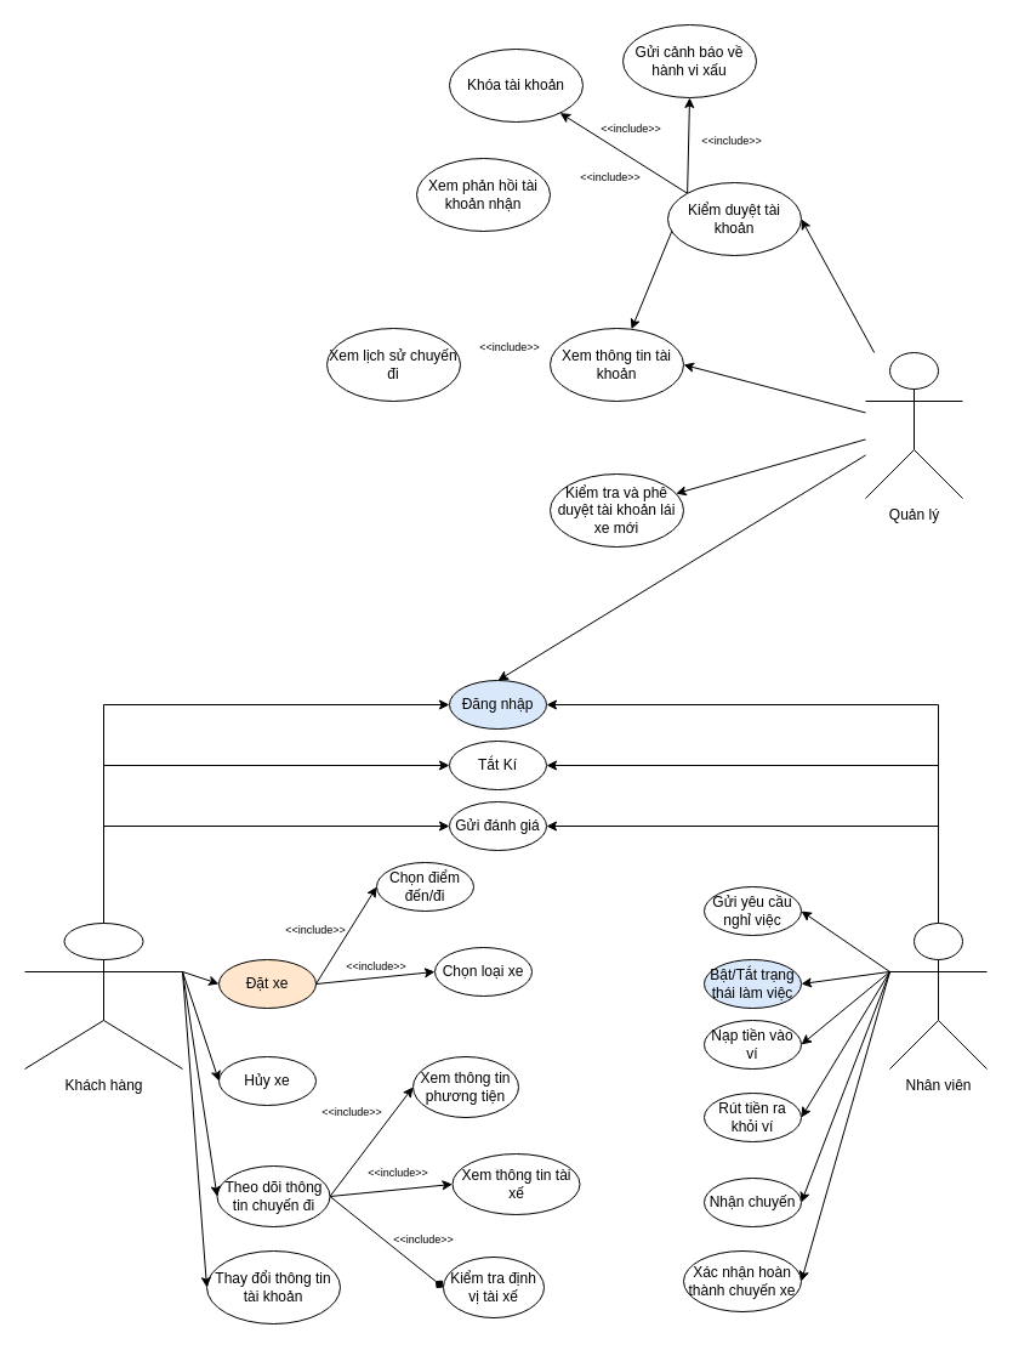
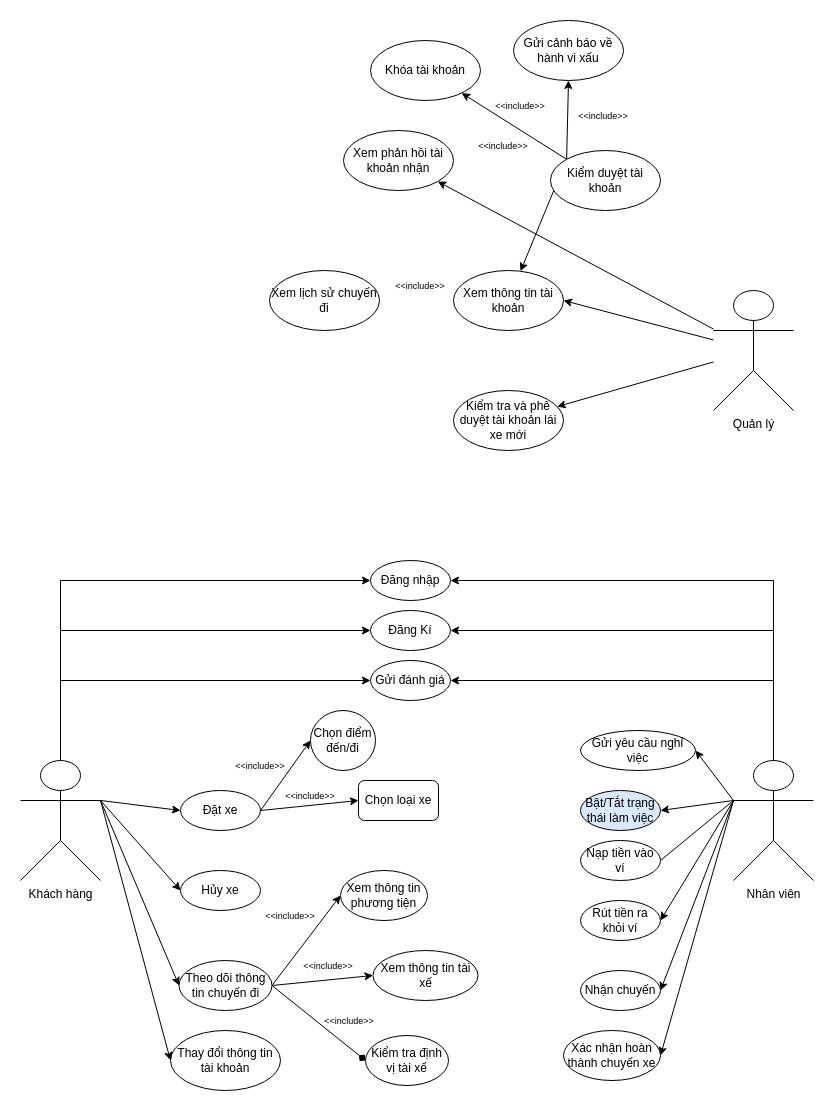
- <mxCell id="51" style="edgeStyle=none;rounded=0;orthogonalLoop=1;jettySize=auto;html=1;entryX=1;entryY=0.5;entryDx=0;entryDy=0;" parent="1" source="53" target="58" edge="1"><mxGeometry relative="1" as="geometry" /></mxCell>
+ <mxCell id="51" style="edgeStyle=none;rounded=0;orthogonalLoop=1;jettySize=auto;html=1;" parent="1" source="53" target="62" edge="1"><mxGeometry relative="1" as="geometry" /></mxCell>
- <mxCell id="49" style="edgeStyle=none;rounded=0;orthogonalLoop=1;jettySize=auto;html=1;entryX=0.5;entryY=0;entryDx=0;entryDy=0;" parent="1" source="53" target="3" edge="1"><mxGeometry relative="1" as="geometry" /></mxCell>
- <mxCell id="3" value="Đăng nhập" style="ellipse;whiteSpace=wrap;html=1;fillColor=#dae8fc;" parent="1" vertex="1"><mxGeometry x="370" y="560" width="80" height="40" as="geometry" /></mxCell>
+ <mxCell id="3" value="Đăng nhập" style="ellipse;whiteSpace=wrap;html=1;" parent="1" vertex="1"><mxGeometry x="370" y="560" width="80" height="40" as="geometry" /></mxCell>
- <mxCell id="2" value="Tắt Kí" style="ellipse;whiteSpace=wrap;html=1;" parent="1" vertex="1"><mxGeometry x="370" y="610" width="80" height="40" as="geometry" /></mxCell>
+ <mxCell id="2" value="Đăng Kí" style="ellipse;whiteSpace=wrap;html=1;" parent="1" vertex="1"><mxGeometry x="370" y="610" width="80" height="40" as="geometry" /></mxCell>
- <mxCell id="38" value="Chọn điểm đến/đi" style="ellipse;whiteSpace=wrap;html=1;" parent="1" vertex="1"><mxGeometry x="310" y="710" width="80" height="40" as="geometry" /></mxCell>
+ <mxCell id="38" value="Chọn điểm đến/đi" style="ellipse;whiteSpace=wrap;html=1;" parent="1" vertex="1"><mxGeometry x="310" y="710" width="65" height="60" as="geometry" /></mxCell>
- <mxCell id="32" value="Gửi yêu cầu nghỉ việc" style="ellipse;whiteSpace=wrap;html=1;" parent="1" vertex="1"><mxGeometry x="580" y="730" width="80" height="40" as="geometry" /></mxCell>
+ <mxCell id="32" value="Gửi yêu cầu nghỉ việc" style="ellipse;whiteSpace=wrap;html=1;" parent="1" vertex="1"><mxGeometry x="580" y="730" width="115" height="40" as="geometry" /></mxCell>
- <mxCell id="39" value="Chọn loại xe" style="ellipse;whiteSpace=wrap;html=1;" parent="1" vertex="1"><mxGeometry x="358" y="780" width="80" height="40" as="geometry" /></mxCell>
+ <mxCell id="39" value="Chọn loại xe" style="whiteSpace=wrap;html=1;rounded=1;" parent="1" vertex="1"><mxGeometry x="358" y="780" width="80" height="40" as="geometry" /></mxCell>
- <mxCell id="4" value="Đặt xe" style="ellipse;whiteSpace=wrap;html=1;fillColor=#ffe6cc;" parent="1" vertex="1"><mxGeometry x="180" y="790" width="80" height="40" as="geometry" /></mxCell>
+ <mxCell id="4" value="Đặt xe" style="ellipse;whiteSpace=wrap;html=1;" parent="1" vertex="1"><mxGeometry x="180" y="790" width="80" height="40" as="geometry" /></mxCell>
- <mxCell id="20" value="Khách hàng" style="shape=umlActor;verticalLabelPosition=bottom;verticalAlign=top;html=1;outlineConnect=0;" parent="1" vertex="1"><mxGeometry x="20" y="760" width="130" height="120" as="geometry" /></mxCell>
+ <mxCell id="20" value="Khách hàng" style="shape=umlActor;verticalLabelPosition=bottom;verticalAlign=top;html=1;outlineConnect=0;" parent="1" vertex="1"><mxGeometry x="20" y="760" width="80" height="120" as="geometry" /></mxCell>
- <mxCell id="27" style="edgeStyle=none;rounded=0;orthogonalLoop=1;jettySize=auto;html=1;exitX=0;exitY=0.333;exitDx=0;exitDy=0;exitPerimeter=0;entryX=1;entryY=0.5;entryDx=0;entryDy=0;" parent="1" source="30" target="34" edge="1"><mxGeometry relative="1" as="geometry" /></mxCell>
+ <mxCell id="27" style="edgeStyle=none;rounded=0;orthogonalLoop=1;jettySize=auto;html=1;exitX=0;exitY=0.333;exitDx=0;exitDy=0;exitPerimeter=0;entryX=1;entryY=0.5;entryDx=0;entryDy=0;endArrow=none;" parent="1" source="30" target="34" edge="1"><mxGeometry relative="1" as="geometry" /></mxCell>
